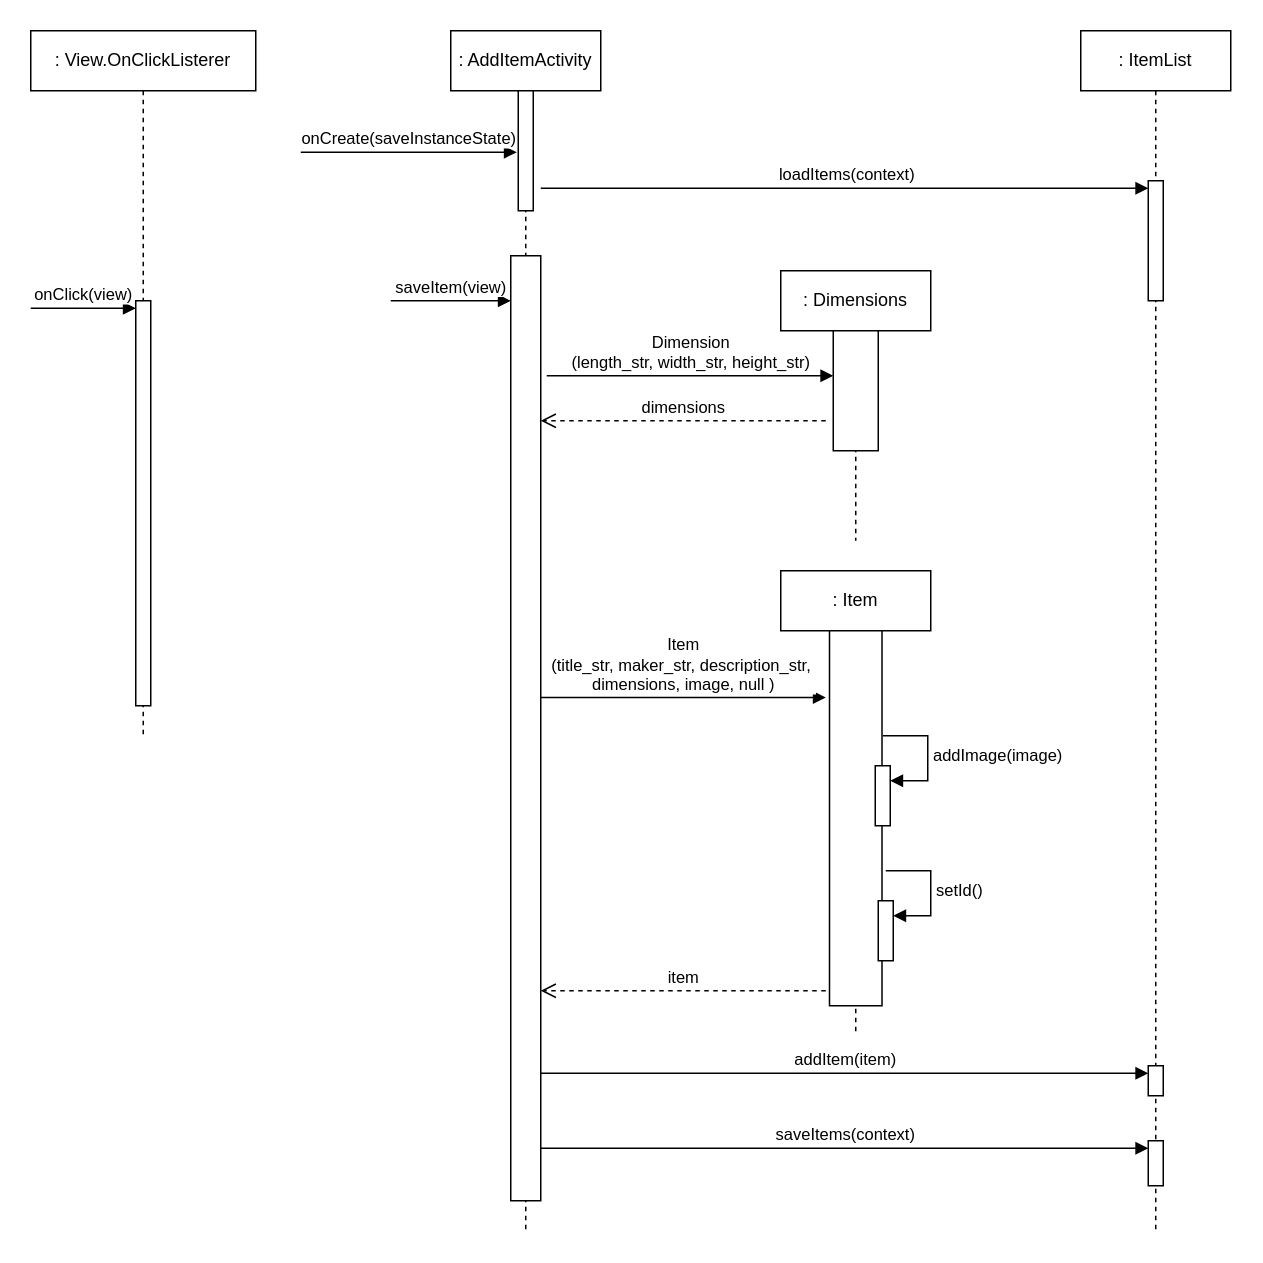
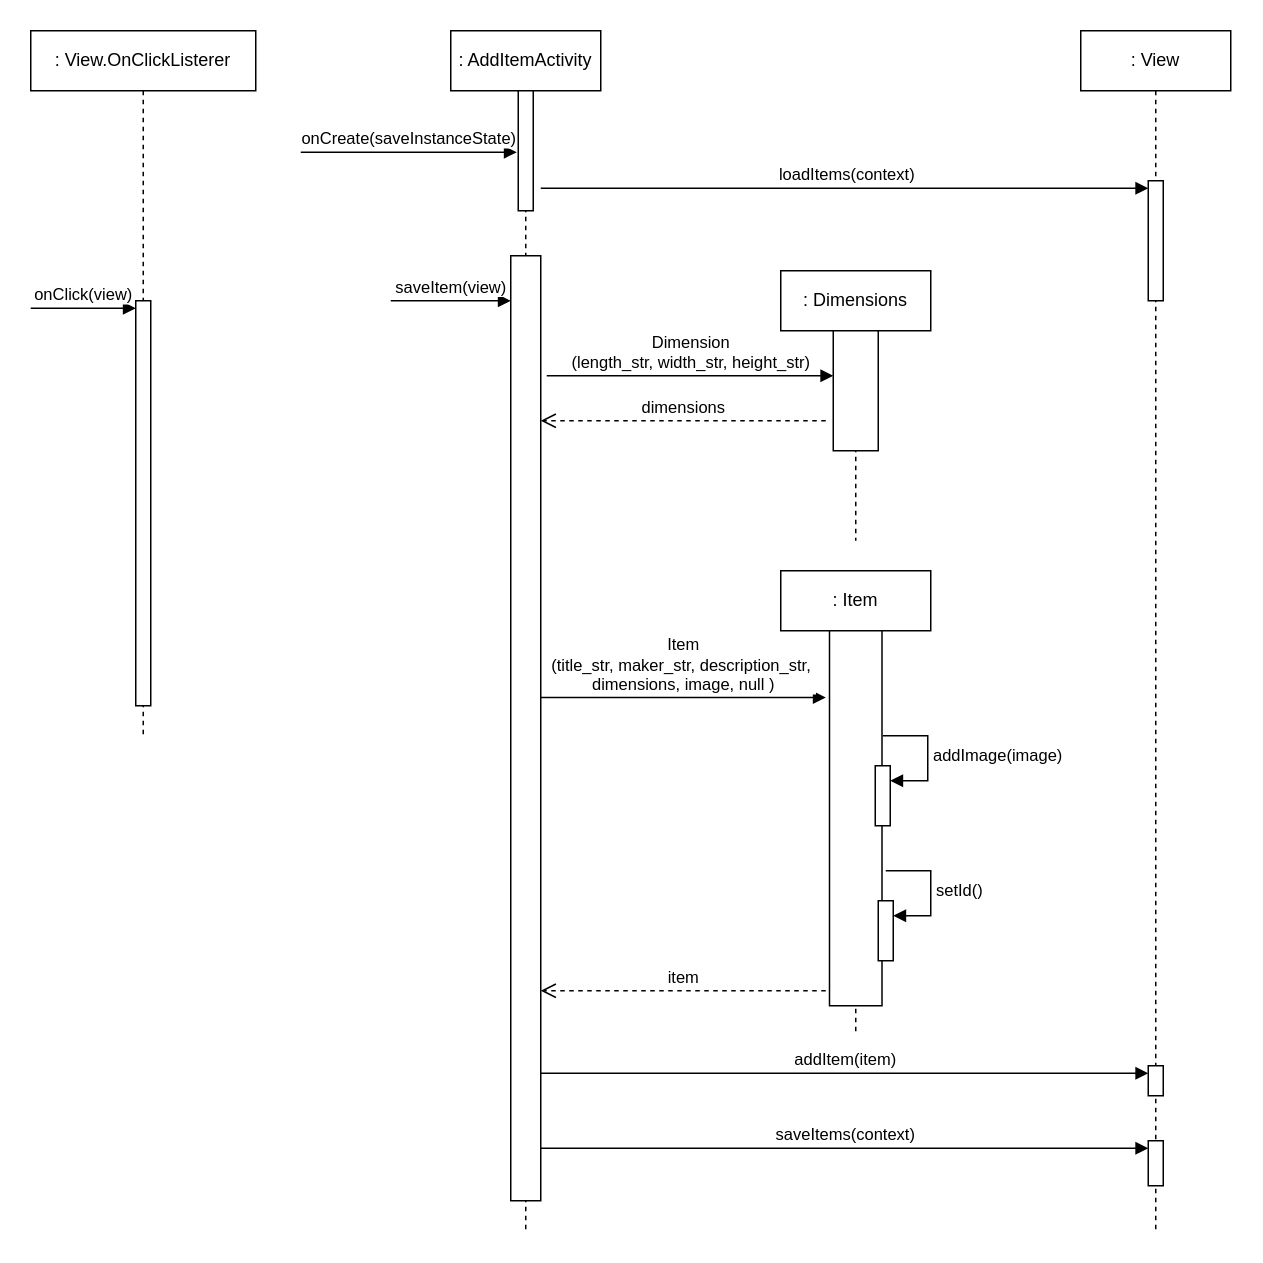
- <mxCell id="5" value=": ItemList" style="shape=umlLifeline;perimeter=lifelinePerimeter;whiteSpace=wrap;html=1;container=1;dropTarget=0;collapsible=0;recursiveResize=0;outlineConnect=0;portConstraint=eastwest;newEdgeStyle={&quot;curved&quot;:0,&quot;rounded&quot;:0};" vertex="1" parent="1"><mxGeometry x="720" y="20" width="100" height="800" as="geometry" /></mxCell>
+ <mxCell id="5" value=": View" style="shape=umlLifeline;perimeter=lifelinePerimeter;whiteSpace=wrap;html=1;container=1;dropTarget=0;collapsible=0;recursiveResize=0;outlineConnect=0;portConstraint=eastwest;newEdgeStyle={&quot;curved&quot;:0,&quot;rounded&quot;:0};" vertex="1" parent="1"><mxGeometry x="720" y="20" width="100" height="800" as="geometry" /></mxCell>
